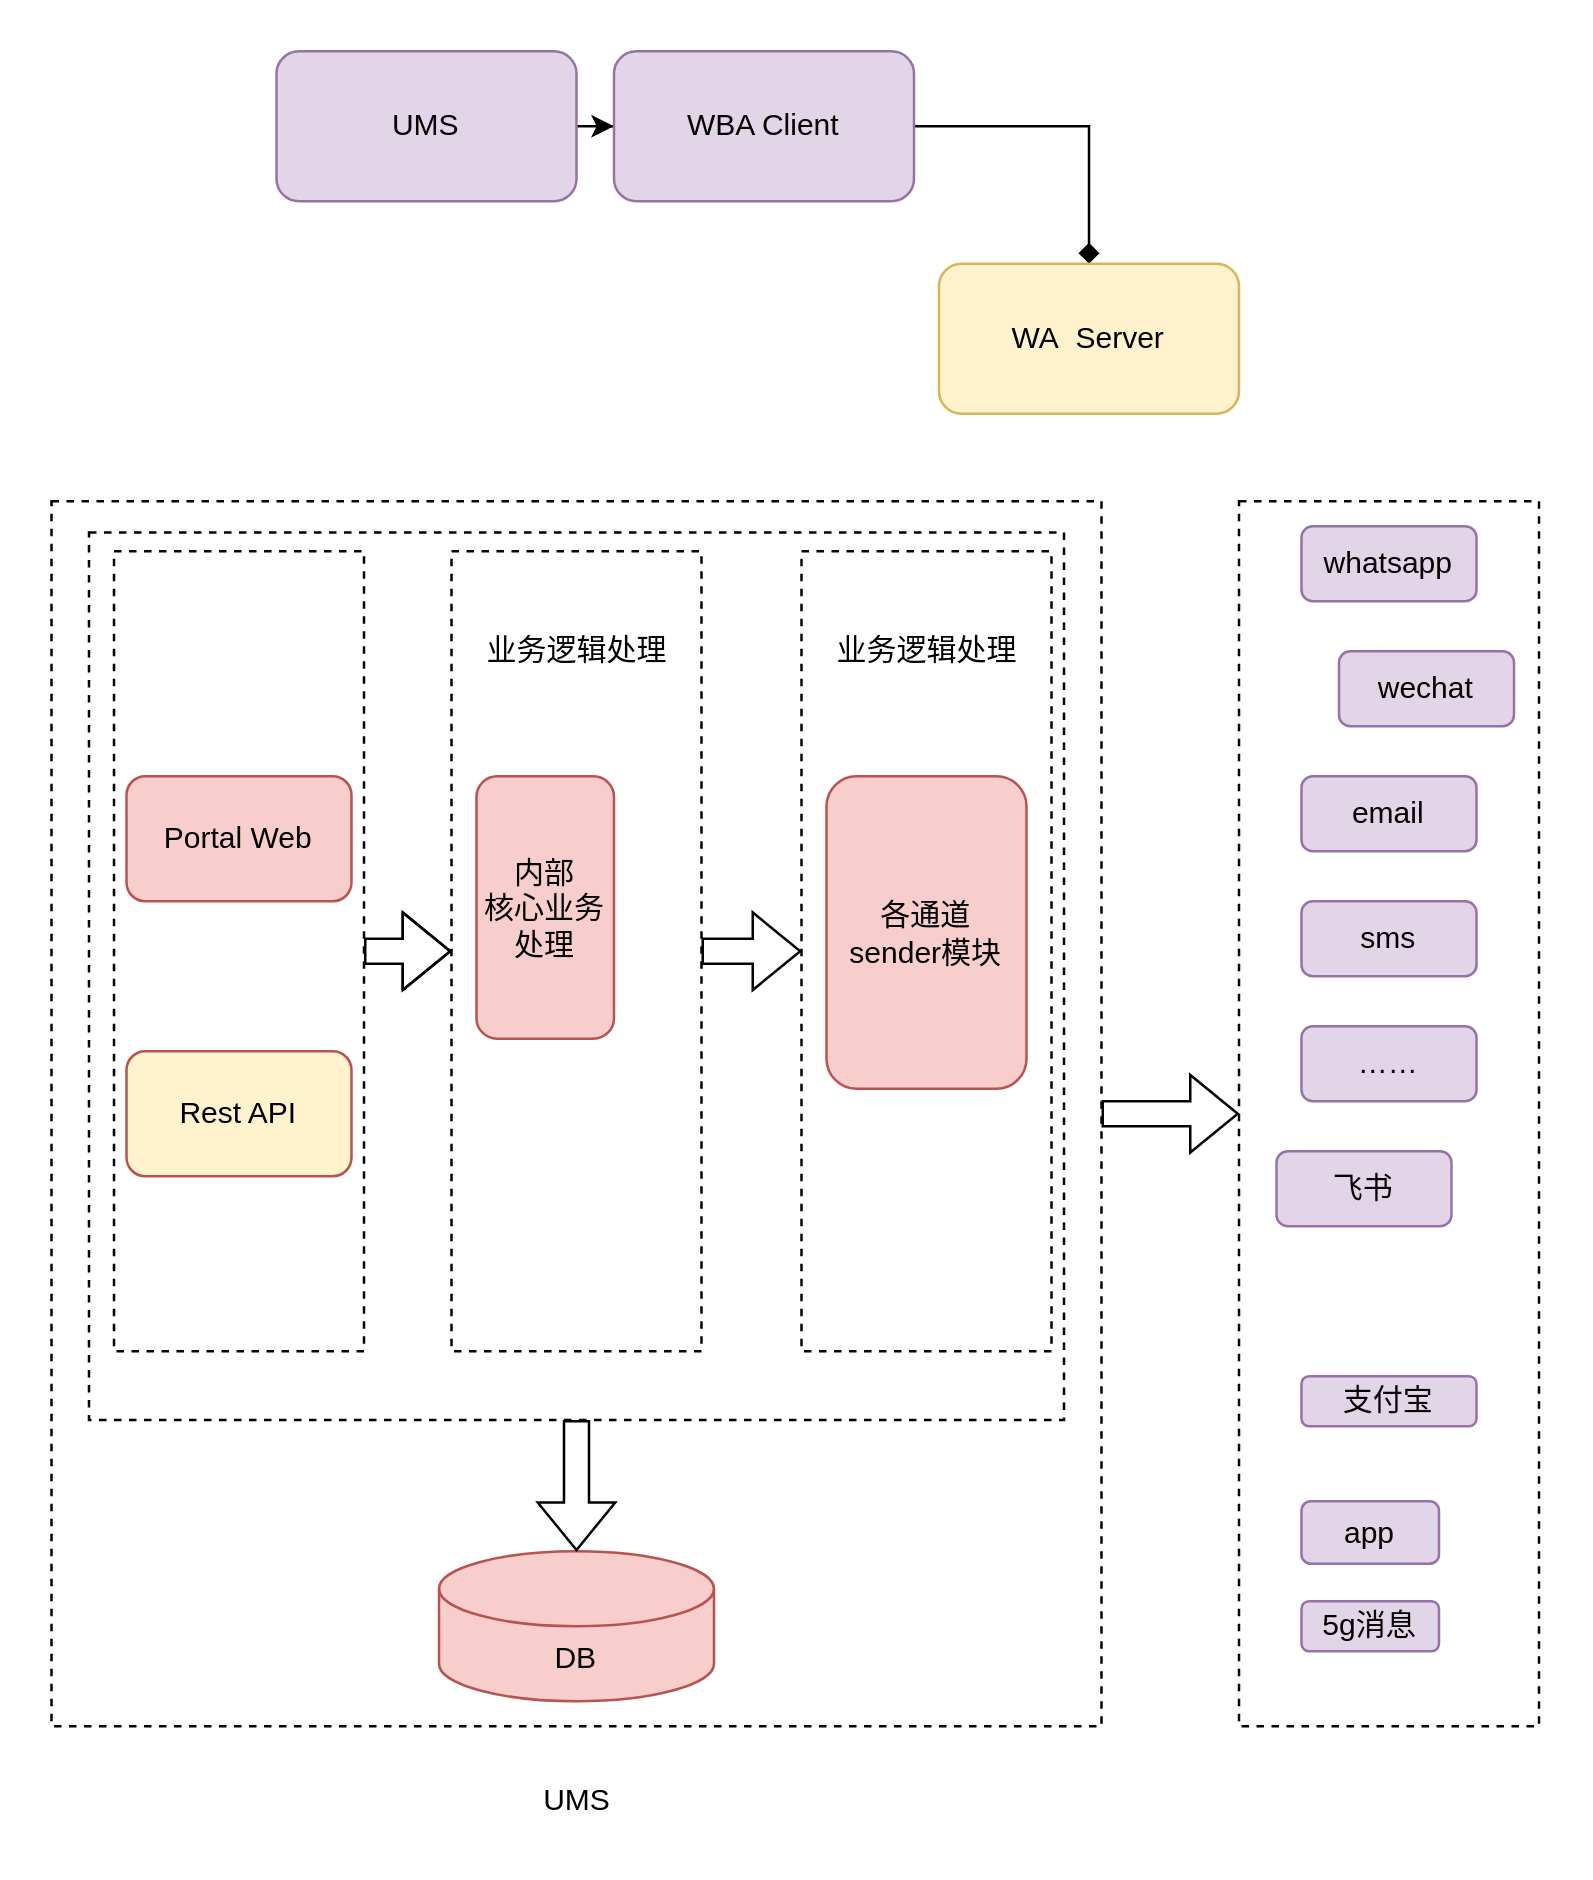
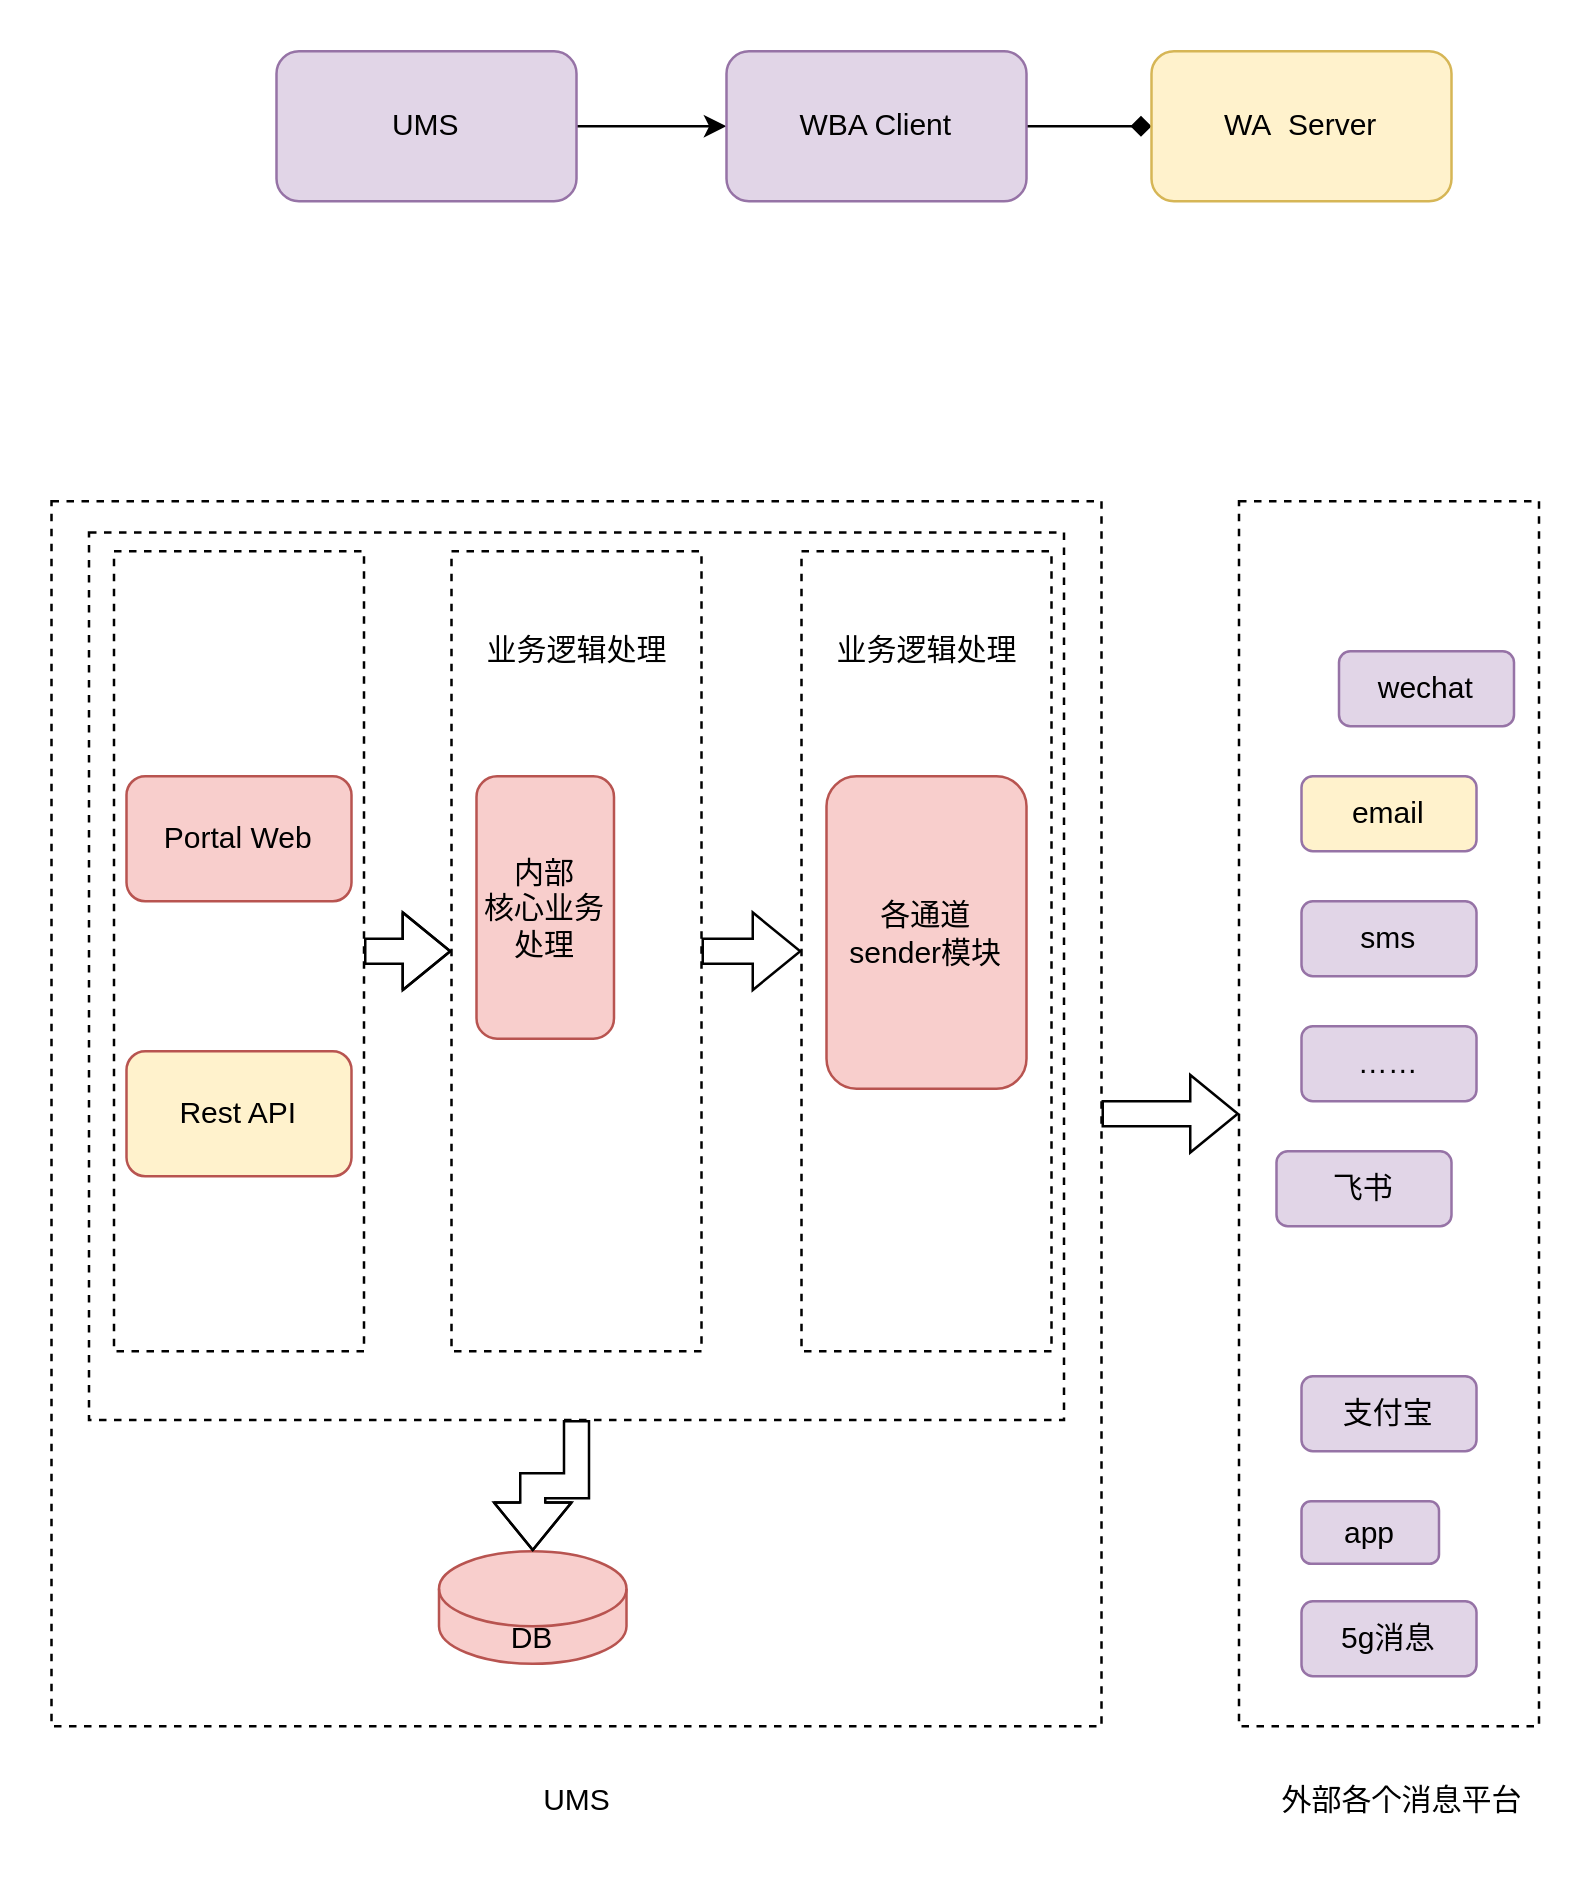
- <mxCell id="5" value="WBA Client" style="rounded=1;whiteSpace=wrap;html=1;fillColor=#e1d5e7;strokeColor=#9673a6;" parent="1" vertex="1"><mxGeometry x="245" y="20" width="120" height="60" as="geometry" /></mxCell>
+ <mxCell id="5" value="WBA Client" style="rounded=1;whiteSpace=wrap;html=1;fillColor=#e1d5e7;strokeColor=#9673a6;" parent="1" vertex="1"><mxGeometry x="290" y="20" width="120" height="60" as="geometry" /></mxCell>
- <mxCell id="6" value="WA&amp;nbsp; Server" style="rounded=1;whiteSpace=wrap;html=1;fillColor=#fff2cc;strokeColor=#d6b656;" parent="1" vertex="1"><mxGeometry x="375" y="105" width="120" height="60" as="geometry" /></mxCell>
+ <mxCell id="6" value="WA&amp;nbsp; Server" style="rounded=1;whiteSpace=wrap;html=1;fillColor=#fff2cc;strokeColor=#d6b656;" parent="1" vertex="1"><mxGeometry x="460" y="20" width="120" height="60" as="geometry" /></mxCell>
- <mxCell id="11" value="whatsapp" style="rounded=1;whiteSpace=wrap;html=1;fillColor=#e1d5e7;strokeColor=#9673a6;" vertex="1" parent="1"><mxGeometry x="520" y="210" width="70" height="30" as="geometry" /></mxCell>
- <mxCell id="13" value="email" style="rounded=1;whiteSpace=wrap;html=1;fillColor=#e1d5e7;strokeColor=#9673a6;" vertex="1" parent="1"><mxGeometry x="520" y="310" width="70" height="30" as="geometry" /></mxCell>
+ <mxCell id="13" value="email" style="rounded=1;whiteSpace=wrap;html=1;fillColor=#fff2cc;strokeColor=#9673a6;" vertex="1" parent="1"><mxGeometry x="520" y="310" width="70" height="30" as="geometry" /></mxCell>
- <mxCell id="24" value="支付宝" style="rounded=1;whiteSpace=wrap;html=1;fillColor=#e1d5e7;strokeColor=#9673a6;" vertex="1" parent="1"><mxGeometry x="520" y="550" width="70" height="20" as="geometry" /></mxCell>
+ <mxCell id="24" value="支付宝" style="rounded=1;whiteSpace=wrap;html=1;fillColor=#e1d5e7;strokeColor=#9673a6;" vertex="1" parent="1"><mxGeometry x="520" y="550" width="70" height="30" as="geometry" /></mxCell>
- <mxCell id="27" value="DB" style="shape=cylinder3;whiteSpace=wrap;html=1;boundedLbl=1;backgroundOutline=1;size=15;fillColor=#f8cecc;strokeColor=#b85450;" vertex="1" parent="1"><mxGeometry x="175" y="620" width="110" height="60" as="geometry" /></mxCell>
+ <mxCell id="27" value="DB" style="shape=cylinder3;whiteSpace=wrap;html=1;boundedLbl=1;backgroundOutline=1;size=15;fillColor=#f8cecc;strokeColor=#b85450;" vertex="1" parent="1"><mxGeometry x="175" y="620" width="75" height="45" as="geometry" /></mxCell>
- <mxCell id="26" value="5g消息" style="rounded=1;whiteSpace=wrap;html=1;fillColor=#e1d5e7;strokeColor=#9673a6;" vertex="1" parent="1"><mxGeometry x="520" y="640" width="55" height="20" as="geometry" /></mxCell>
+ <mxCell id="26" value="5g消息" style="rounded=1;whiteSpace=wrap;html=1;fillColor=#e1d5e7;strokeColor=#9673a6;" vertex="1" parent="1"><mxGeometry x="520" y="640" width="70" height="30" as="geometry" /></mxCell>
+ <mxCell id="34" value="外部各个消息平台" style="text;html=1;resizable=0;autosize=1;align=center;verticalAlign=middle;points=[];fillColor=none;strokeColor=none;rounded=0;dashed=1;" vertex="1" parent="1"><mxGeometry x="505" y="710" width="110" height="20" as="geometry" /></mxCell>
